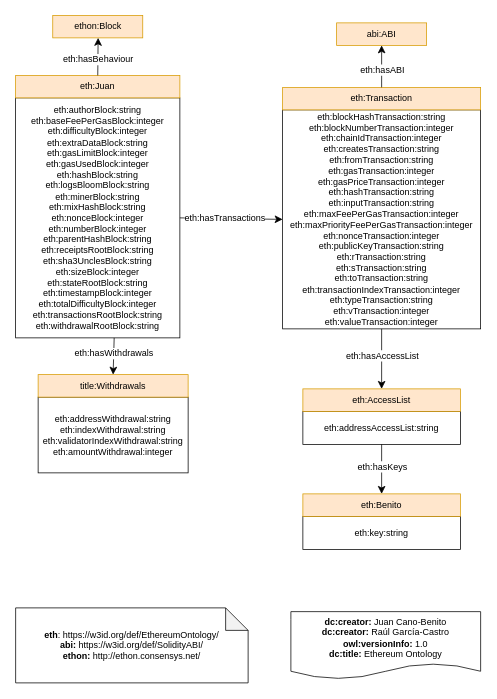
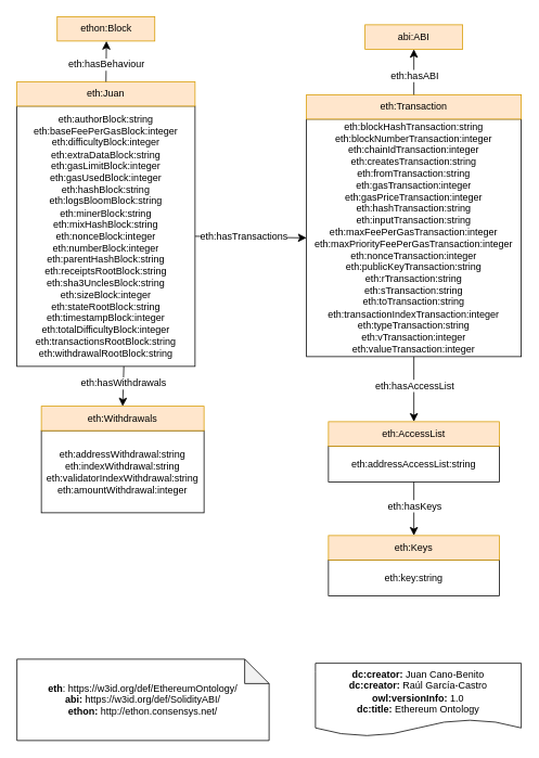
- <mxCell id="17" value="title:Withdrawals" style="rounded=0;whiteSpace=wrap;html=1;snapToPoint=1;points=[[0.1,0],[0.2,0],[0.3,0],[0.4,0],[0.5,0],[0.6,0],[0.7,0],[0.8,0],[0.9,0],[0,0.1],[0,0.3],[0,0.5],[0,0.7],[0,0.9],[0.1,1],[0.2,1],[0.3,1],[0.4,1],[0.5,1],[0.6,1],[0.7,1],[0.8,1],[0.9,1],[1,0.1],[1,0.3],[1,0.5],[1,0.7],[1,0.9]];fillColor=#ffe6cc;strokeColor=#d79b00;" parent="1" vertex="1"><mxGeometry x="50" y="499" width="200" height="30" as="geometry" /></mxCell>
+ <mxCell id="17" value="eth:Withdrawals" style="rounded=0;whiteSpace=wrap;html=1;snapToPoint=1;points=[[0.1,0],[0.2,0],[0.3,0],[0.4,0],[0.5,0],[0.6,0],[0.7,0],[0.8,0],[0.9,0],[0,0.1],[0,0.3],[0,0.5],[0,0.7],[0,0.9],[0.1,1],[0.2,1],[0.3,1],[0.4,1],[0.5,1],[0.6,1],[0.7,1],[0.8,1],[0.9,1],[1,0.1],[1,0.3],[1,0.5],[1,0.7],[1,0.9]];fillColor=#ffe6cc;strokeColor=#d79b00;" parent="1" vertex="1"><mxGeometry x="50" y="499" width="200" height="30" as="geometry" /></mxCell>
- <mxCell id="23" value="eth:Benito" style="rounded=0;whiteSpace=wrap;html=1;snapToPoint=1;points=[[0.1,0],[0.2,0],[0.3,0],[0.4,0],[0.5,0],[0.6,0],[0.7,0],[0.8,0],[0.9,0],[0,0.1],[0,0.3],[0,0.5],[0,0.7],[0,0.9],[0.1,1],[0.2,1],[0.3,1],[0.4,1],[0.5,1],[0.6,1],[0.7,1],[0.8,1],[0.9,1],[1,0.1],[1,0.3],[1,0.5],[1,0.7],[1,0.9]];fillColor=#ffe6cc;strokeColor=#d79b00;" parent="1" vertex="1"><mxGeometry x="403" y="658" width="210" height="30" as="geometry" /></mxCell>
+ <mxCell id="23" value="eth:Keys" style="rounded=0;whiteSpace=wrap;html=1;snapToPoint=1;points=[[0.1,0],[0.2,0],[0.3,0],[0.4,0],[0.5,0],[0.6,0],[0.7,0],[0.8,0],[0.9,0],[0,0.1],[0,0.3],[0,0.5],[0,0.7],[0,0.9],[0.1,1],[0.2,1],[0.3,1],[0.4,1],[0.5,1],[0.6,1],[0.7,1],[0.8,1],[0.9,1],[1,0.1],[1,0.3],[1,0.5],[1,0.7],[1,0.9]];fillColor=#ffe6cc;strokeColor=#d79b00;" parent="1" vertex="1"><mxGeometry x="403" y="658" width="210" height="30" as="geometry" /></mxCell>
